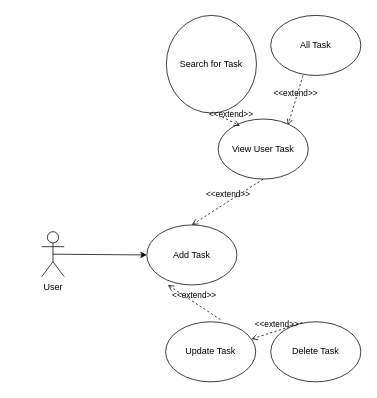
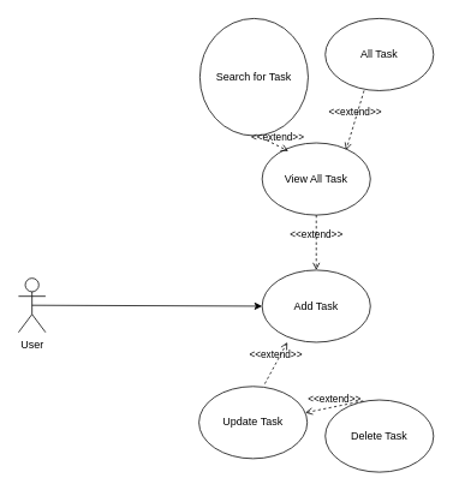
- <mxCell id="9" value="View User Task" style="ellipse;whiteSpace=wrap;html=1;" vertex="1" parent="1"><mxGeometry x="290" y="158" width="120" height="80" as="geometry" /></mxCell>
+ <mxCell id="9" value="View All Task" style="ellipse;whiteSpace=wrap;html=1;" vertex="1" parent="1"><mxGeometry x="290" y="158" width="120" height="80" as="geometry" /></mxCell>
- <mxCell id="2" value="User" style="shape=umlActor;verticalLabelPosition=bottom;verticalAlign=top;html=1;outlineConnect=0;" vertex="1" parent="1"><mxGeometry x="55" y="308" width="30" height="60" as="geometry" /></mxCell>
+ <mxCell id="2" value="User" style="shape=umlActor;verticalLabelPosition=bottom;verticalAlign=top;html=1;outlineConnect=0;" vertex="1" parent="1"><mxGeometry x="20" y="308" width="30" height="60" as="geometry" /></mxCell>
- <mxCell id="3" value="Add Task" style="ellipse;whiteSpace=wrap;html=1;" vertex="1" parent="1"><mxGeometry x="195" y="299" width="120" height="80" as="geometry" /></mxCell>
+ <mxCell id="3" value="Add Task" style="ellipse;whiteSpace=wrap;html=1;" vertex="1" parent="1"><mxGeometry x="290" y="299" width="120" height="80" as="geometry" /></mxCell>
- <mxCell id="5" value="Delete Task" style="ellipse;whiteSpace=wrap;html=1;" vertex="1" parent="1"><mxGeometry x="360" y="428" width="120" height="80" as="geometry" /></mxCell>
+ <mxCell id="5" value="Delete Task" style="ellipse;whiteSpace=wrap;html=1;" vertex="1" parent="1"><mxGeometry x="360" y="443" width="120" height="80" as="geometry" /></mxCell>
